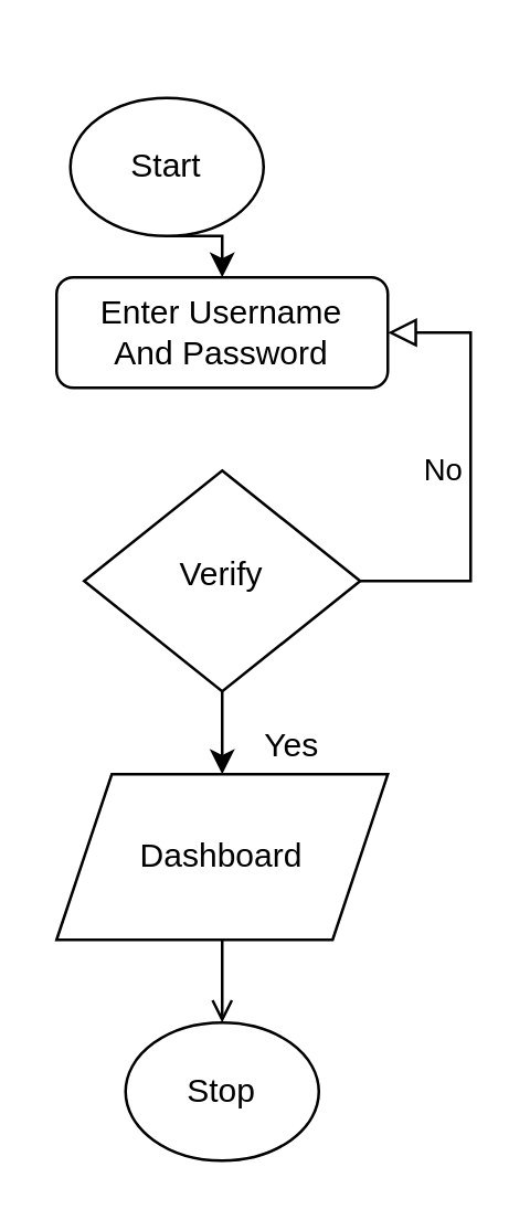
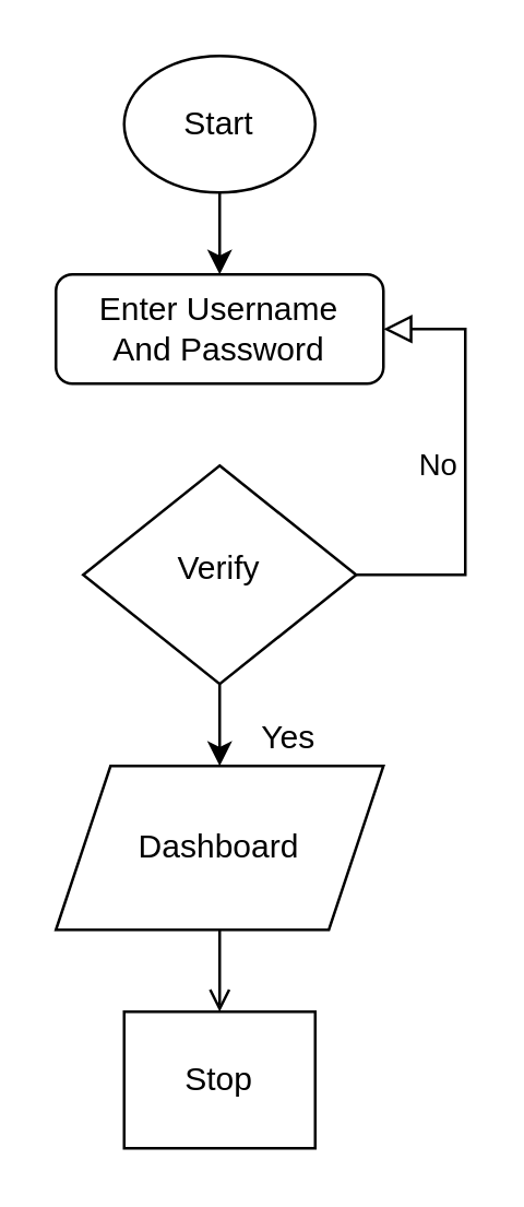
- <mxCell id="10" value="Start" style="ellipse;whiteSpace=wrap;html=1;" vertex="1" parent="1"><mxGeometry x="25" y="35" width="70" height="50" as="geometry" /></mxCell>
+ <mxCell id="10" value="Start" style="ellipse;whiteSpace=wrap;html=1;" vertex="1" parent="1"><mxGeometry x="45" y="20" width="70" height="50" as="geometry" /></mxCell>
- <mxCell id="11" value="Stop" style="ellipse;whiteSpace=wrap;html=1;" vertex="1" parent="1"><mxGeometry x="45" y="370" width="70" height="50" as="geometry" /></mxCell>
+ <mxCell id="11" value="Stop" style="whiteSpace=wrap;html=1;rounded=0;" vertex="1" parent="1"><mxGeometry x="45" y="370" width="70" height="50" as="geometry" /></mxCell>
